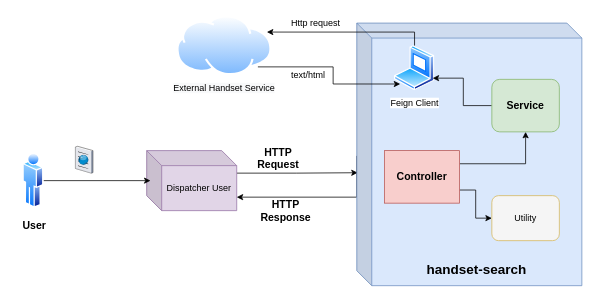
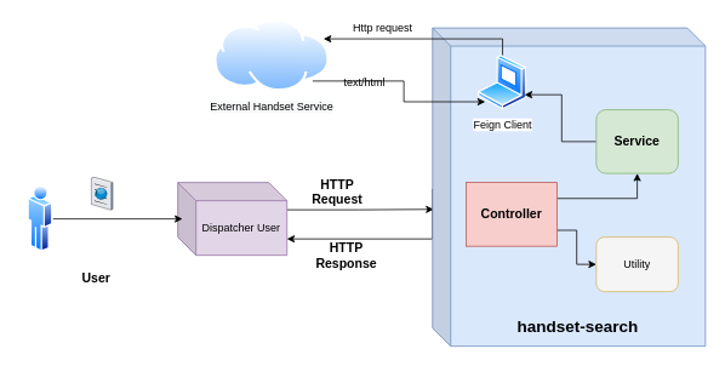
- <mxCell id="23" value="text/html" style="text;html=1;align=center;verticalAlign=middle;resizable=0;points=[];autosize=1;" vertex="1" parent="1"><mxGeometry x="380" y="90" width="60" height="20" as="geometry" /></mxCell>
+ <mxCell id="23" value="text/html" style="text;html=1;align=center;verticalAlign=middle;resizable=0;points=[];autosize=1;" vertex="1" parent="1"><mxGeometry x="370" y="80" width="60" height="20" as="geometry" /></mxCell>
- <mxCell id="13" value="&lt;b&gt;&lt;font style=&quot;font-size: 14px&quot;&gt;Service&lt;/font&gt;&lt;/b&gt;" style="rounded=1;whiteSpace=wrap;html=1;fillColor=#d5e8d4;strokeColor=#82b366;" vertex="1" parent="1"><mxGeometry x="655" y="105" width="90" height="70" as="geometry" /></mxCell>
+ <mxCell id="13" value="&lt;b&gt;&lt;font style=&quot;font-size: 14px&quot;&gt;Service&lt;/font&gt;&lt;/b&gt;" style="rounded=1;whiteSpace=wrap;html=1;fillColor=#d5e8d4;strokeColor=#82b366;" vertex="1" parent="1"><mxGeometry x="655" y="120" width="90" height="70" as="geometry" /></mxCell>
- <mxCell id="20" value="&lt;b&gt;&lt;font style=&quot;font-size: 14px&quot;&gt;User&lt;/font&gt;&lt;/b&gt;" style="text;html=1;align=center;verticalAlign=middle;resizable=0;points=[];autosize=1;" vertex="1" parent="1"><mxGeometry x="20" y="290" width="50" height="20" as="geometry" /></mxCell>
+ <mxCell id="20" value="&lt;b&gt;&lt;font style=&quot;font-size: 14px&quot;&gt;User&lt;/font&gt;&lt;/b&gt;" style="text;html=1;align=center;verticalAlign=middle;resizable=0;points=[];autosize=1;" vertex="1" parent="1"><mxGeometry x="80" y="295" width="50" height="20" as="geometry" /></mxCell>
